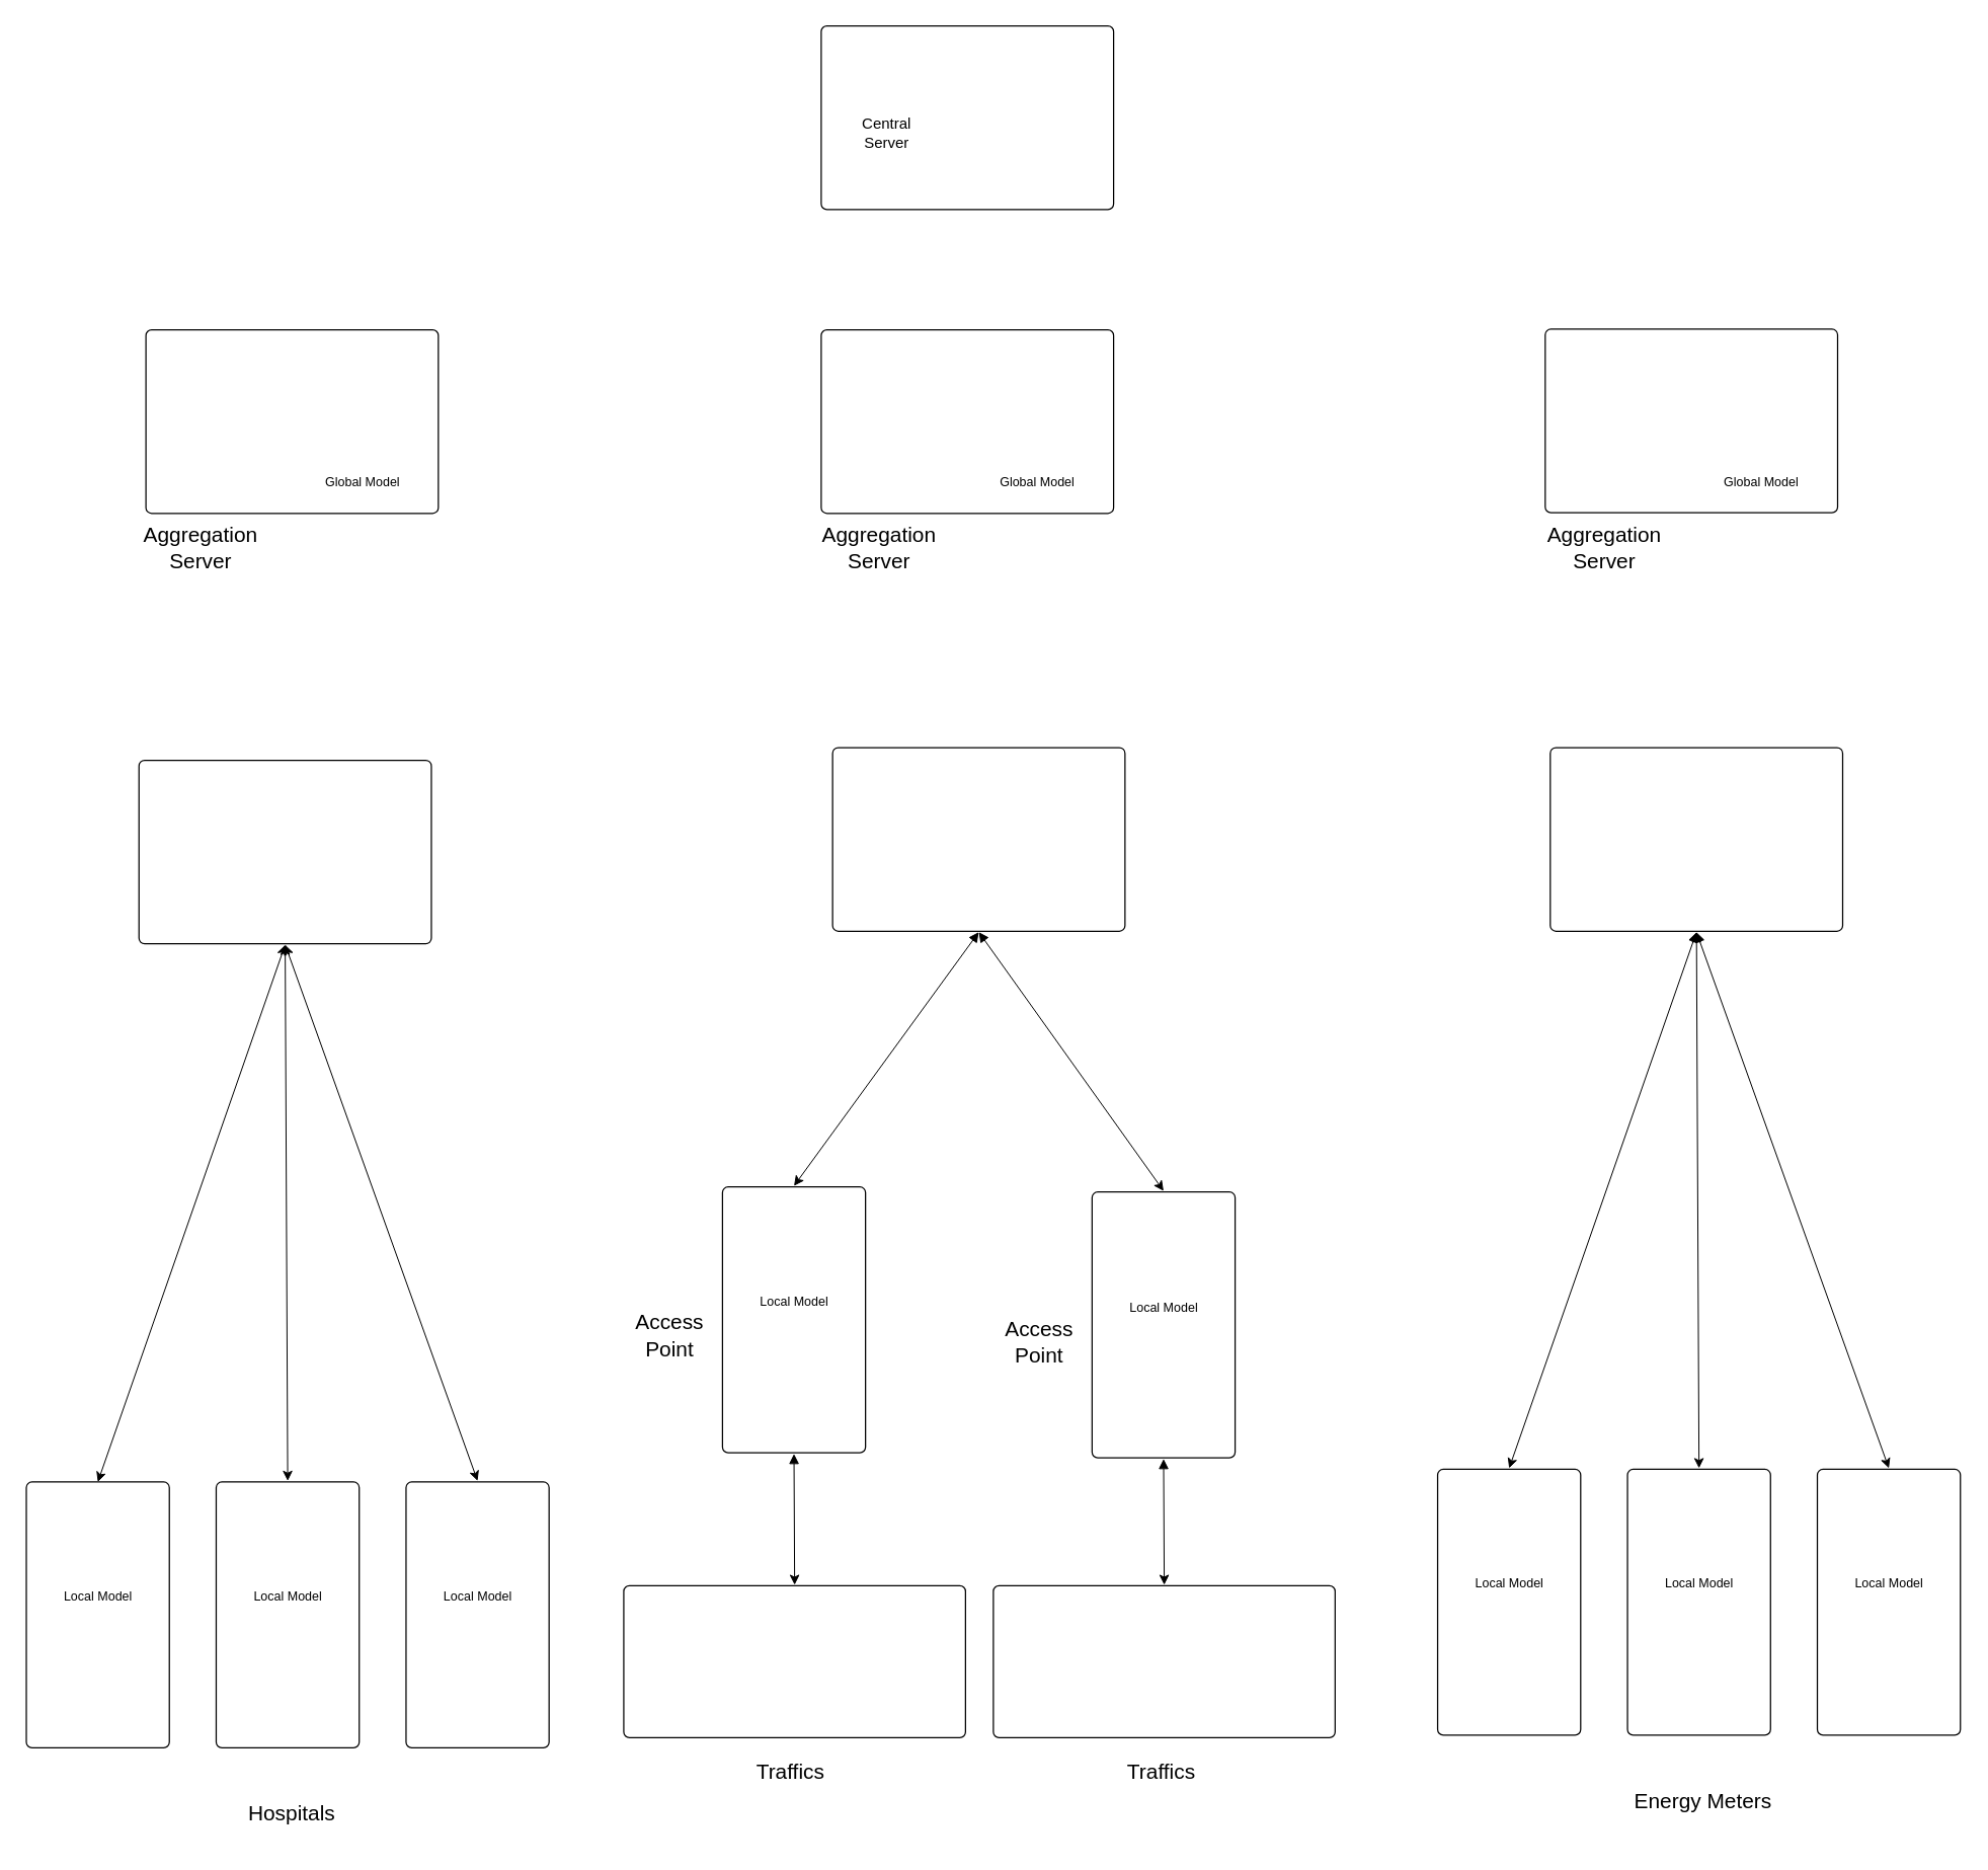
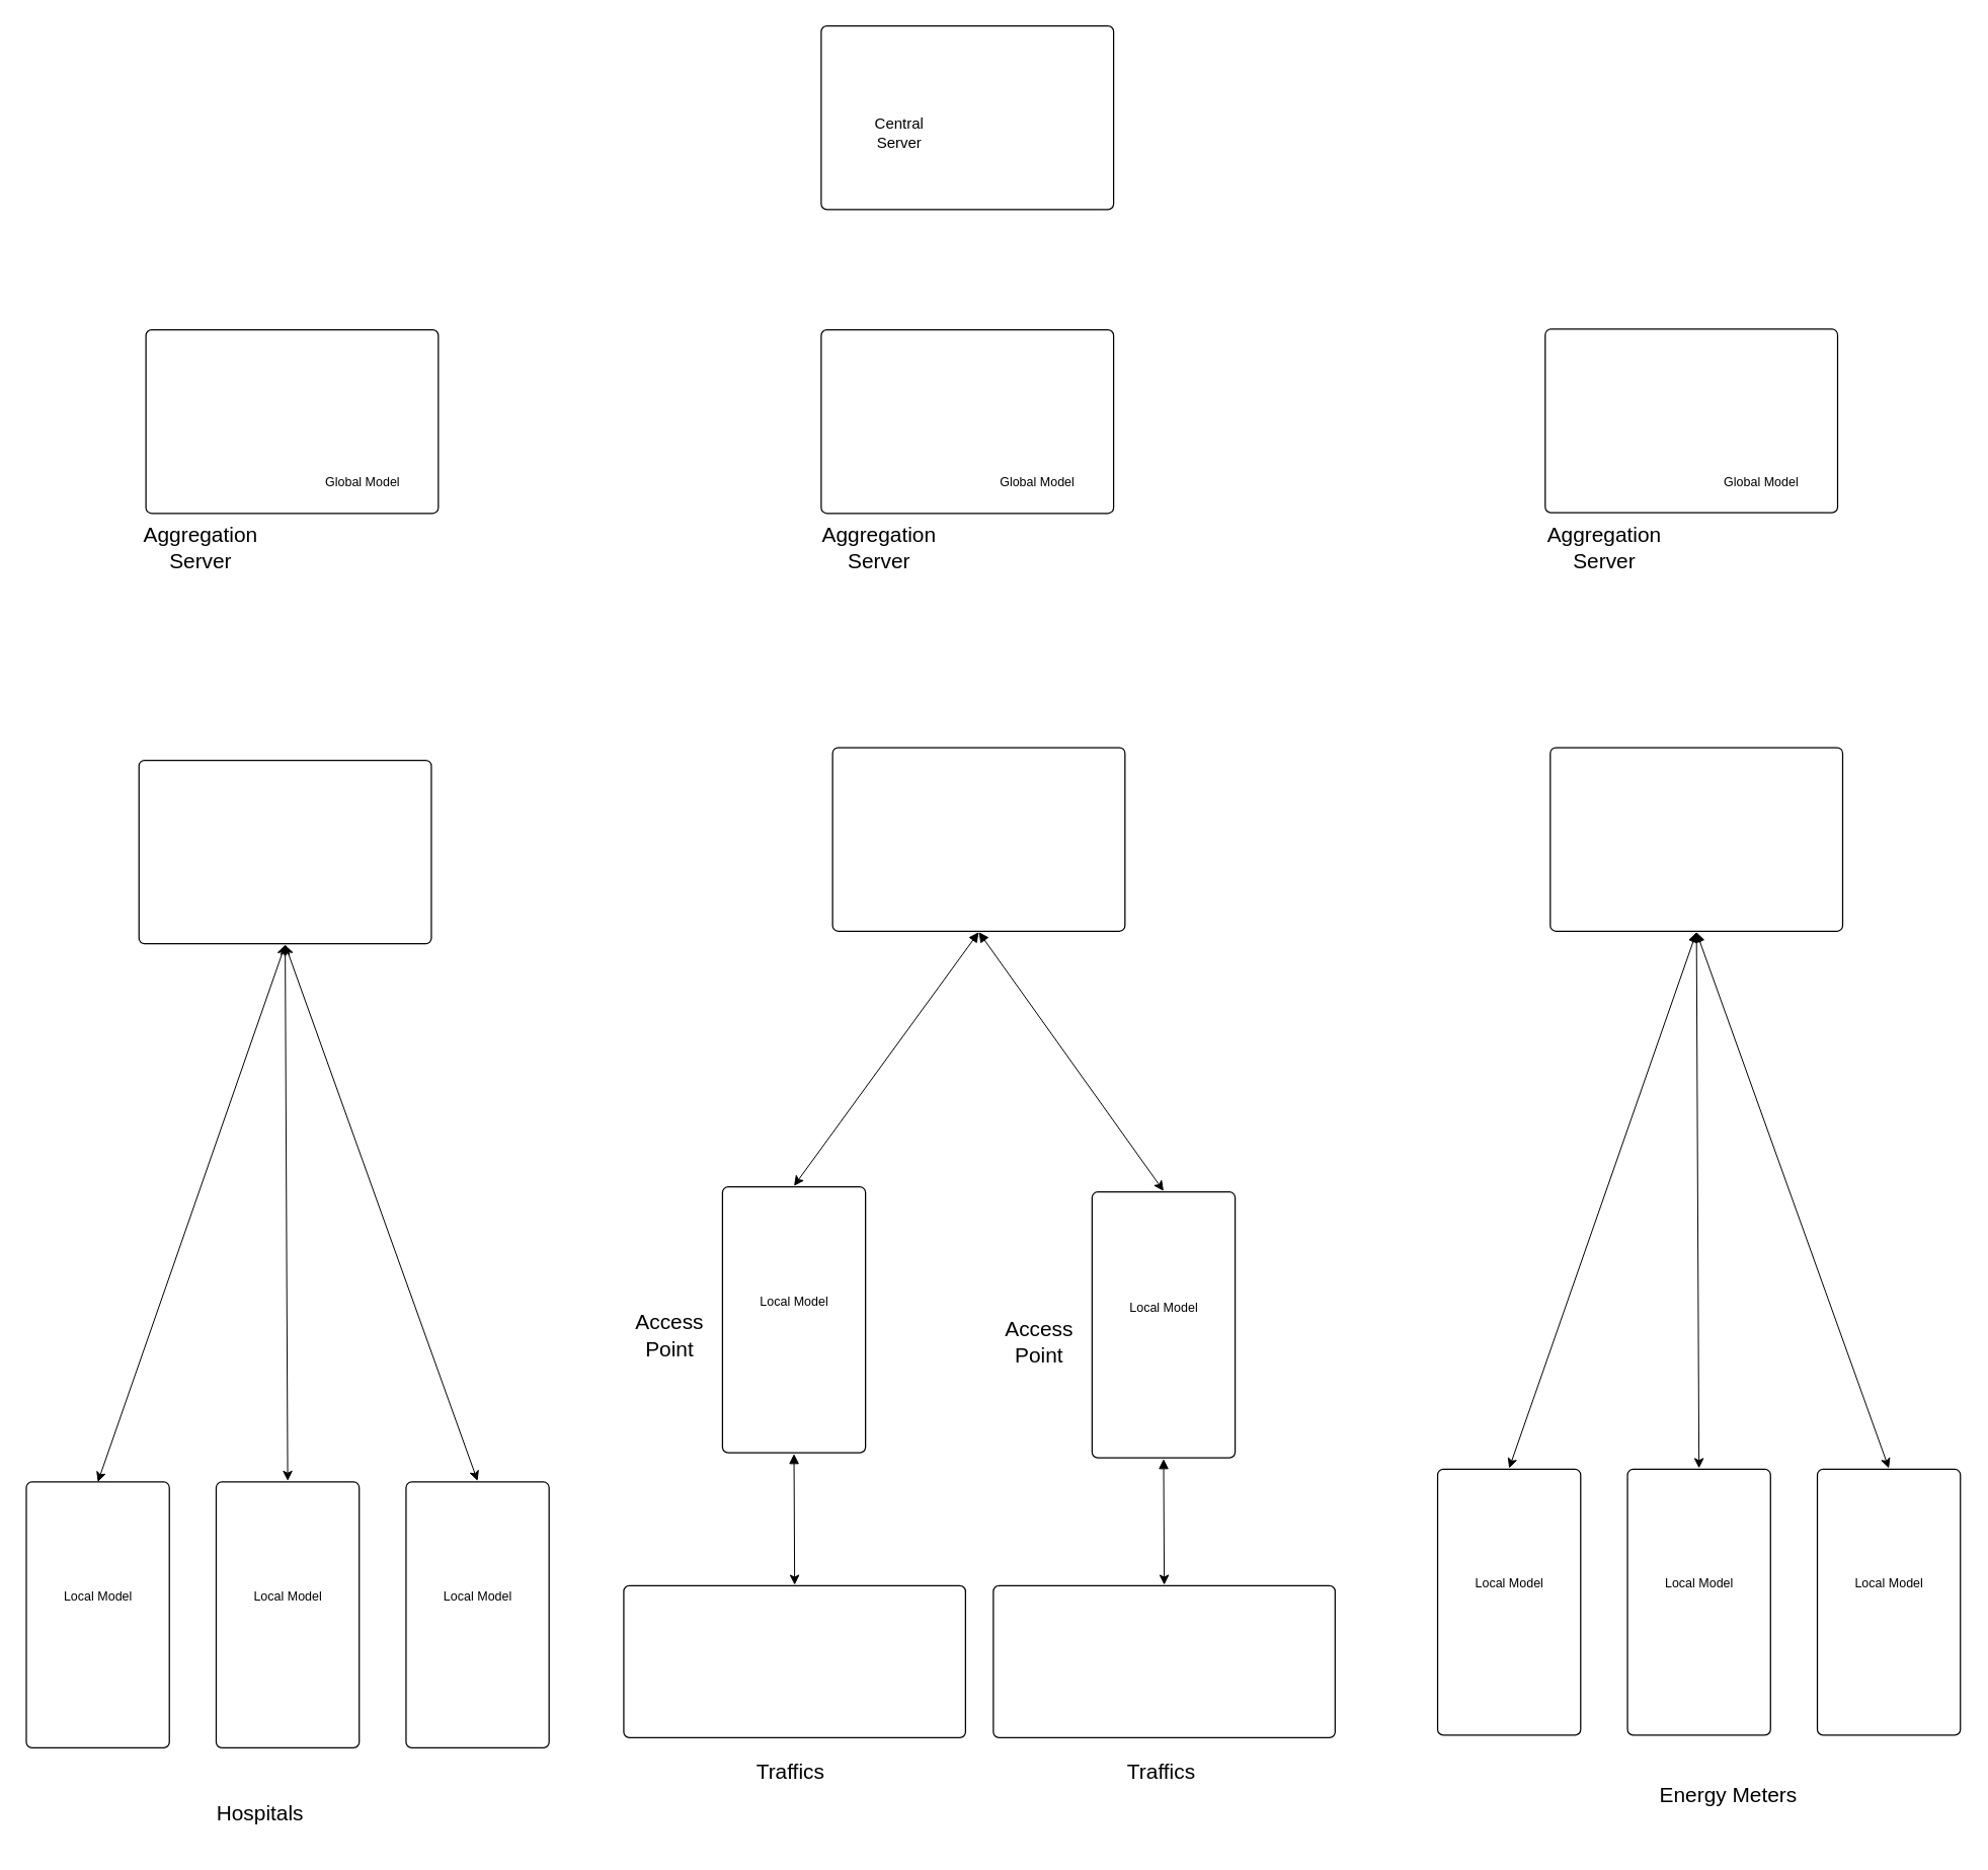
- <mxCell id="62" value="Central Server" style="text;html=1;align=center;verticalAlign=middle;whiteSpace=wrap;rounded=0;" parent="1" vertex="1"><mxGeometry x="670" y="90" width="60" height="30" as="geometry" /></mxCell>
+ <mxCell id="62" value="Central Server" style="text;html=1;align=center;verticalAlign=middle;whiteSpace=wrap;rounded=0;" parent="1" vertex="1"><mxGeometry x="680" y="90" width="60" height="30" as="geometry" /></mxCell>
- <mxCell id="58" value="Energy Meters" style="html=1;overflow=block;blockSpacing=1;whiteSpace=wrap;fontSize=16.7;spacing=0;strokeOpacity=100;fillOpacity=100;rounded=1;absoluteArcSize=1;arcSize=9;strokeWidth=1.5;lucidId=Vl0cjTOPYraa;fillColor=none;strokeColor=none;" parent="1" vertex="1"><mxGeometry x="1255" y="1400" width="180" height="45" as="geometry" /></mxCell>
+ <mxCell id="58" value="Energy Meters" style="html=1;overflow=block;blockSpacing=1;whiteSpace=wrap;fontSize=16.7;spacing=0;strokeOpacity=100;fillOpacity=100;rounded=1;absoluteArcSize=1;arcSize=9;strokeWidth=1.5;lucidId=Vl0cjTOPYraa;fillColor=none;strokeColor=none;" parent="1" vertex="1"><mxGeometry x="1275" y="1395" width="180" height="45" as="geometry" /></mxCell>
- <mxCell id="18" value="Hospitals" style="html=1;overflow=block;blockSpacing=1;whiteSpace=wrap;fontSize=16.7;spacing=0;strokeOpacity=100;fillOpacity=100;rounded=1;absoluteArcSize=1;arcSize=9;strokeWidth=1.5;lucidId=Vl0cjTOPYraa;fillColor=none;strokeColor=none;" parent="1" vertex="1"><mxGeometry x="140" y="1410" width="180" height="45" as="geometry" /></mxCell>
+ <mxCell id="18" value="Hospitals" style="html=1;overflow=block;blockSpacing=1;whiteSpace=wrap;fontSize=16.7;spacing=0;strokeOpacity=100;fillOpacity=100;rounded=1;absoluteArcSize=1;arcSize=9;strokeWidth=1.5;lucidId=Vl0cjTOPYraa;fillColor=none;strokeColor=none;" parent="1" vertex="1"><mxGeometry x="115" y="1410" width="180" height="45" as="geometry" /></mxCell>
